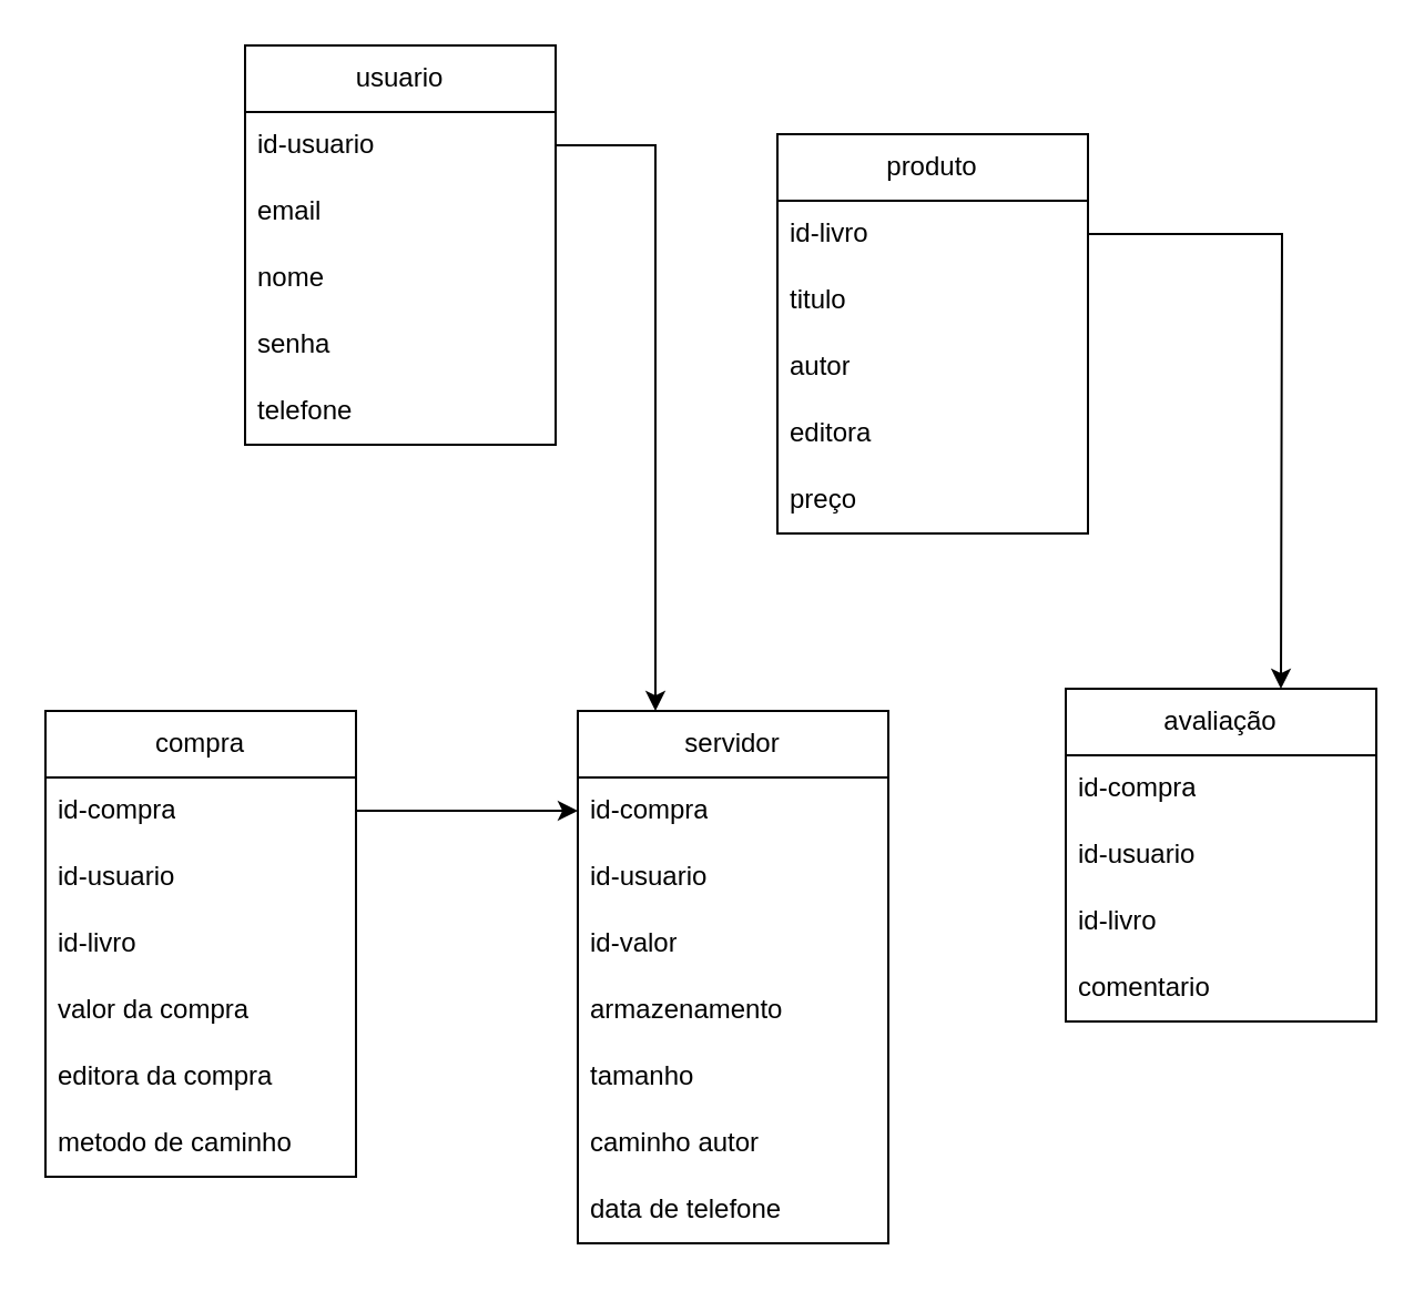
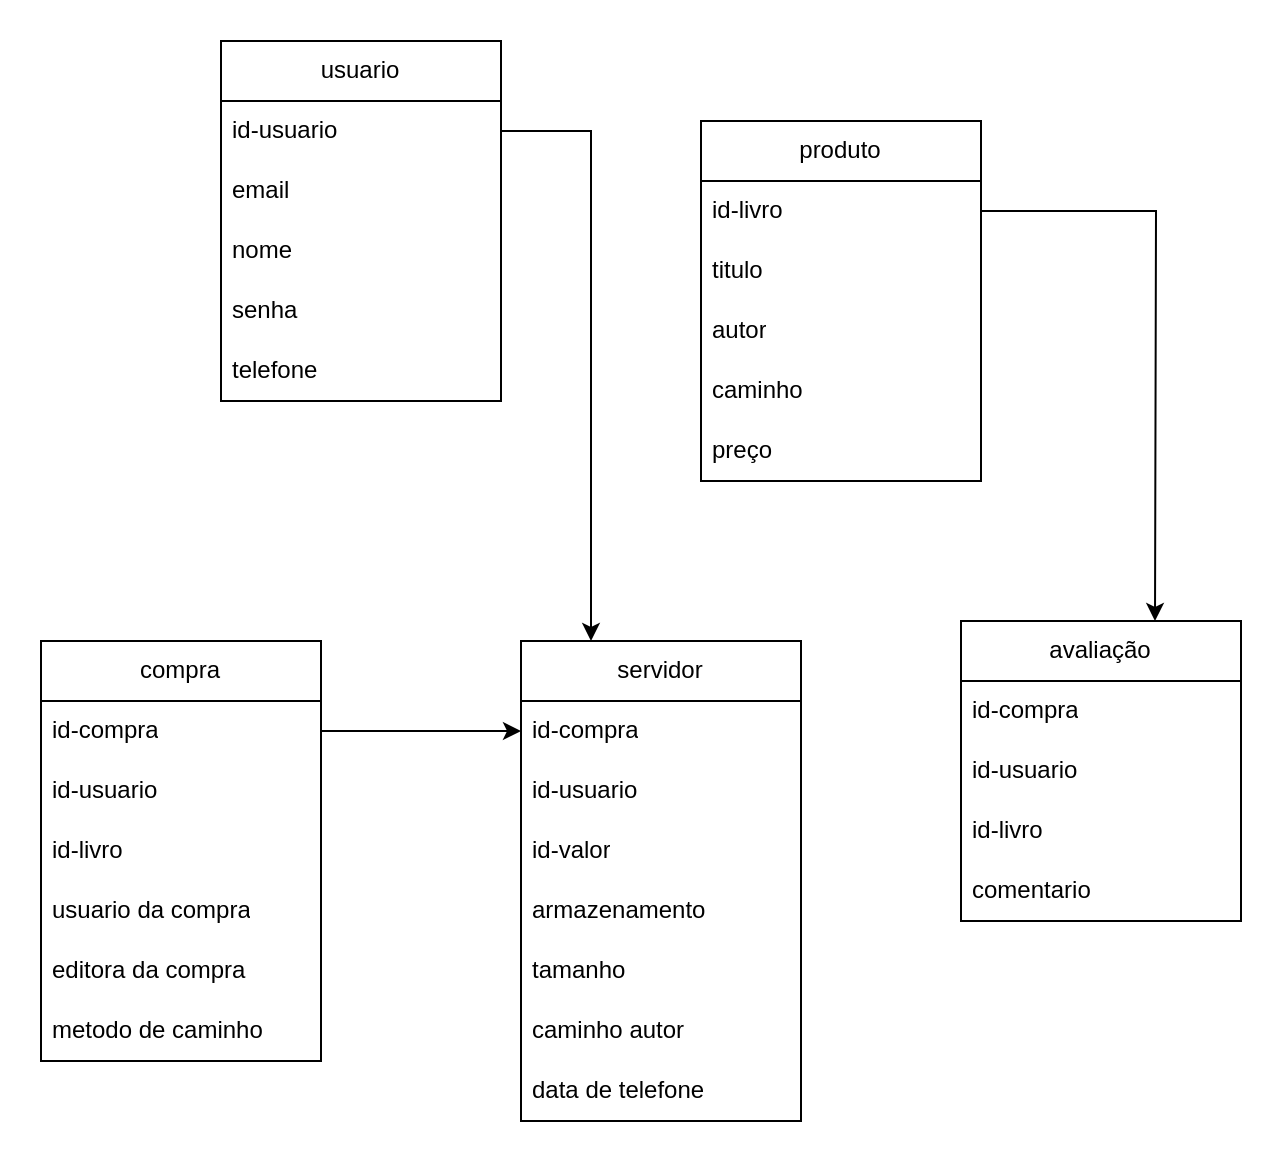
- <mxCell id="19" value="editora" style="text;strokeColor=none;fillColor=none;align=left;verticalAlign=middle;spacingLeft=4;spacingRight=4;overflow=hidden;points=[[0,0.5],[1,0.5]];portConstraint=eastwest;rotatable=0;whiteSpace=wrap;html=1;" vertex="1" parent="15"><mxGeometry y="120" width="140" height="30" as="geometry" /></mxCell>
+ <mxCell id="19" value="caminho" style="text;strokeColor=none;fillColor=none;align=left;verticalAlign=middle;spacingLeft=4;spacingRight=4;overflow=hidden;points=[[0,0.5],[1,0.5]];portConstraint=eastwest;rotatable=0;whiteSpace=wrap;html=1;" vertex="1" parent="15"><mxGeometry y="120" width="140" height="30" as="geometry" /></mxCell>
- <mxCell id="12" value="valor da compra" style="text;strokeColor=none;fillColor=none;align=left;verticalAlign=middle;spacingLeft=4;spacingRight=4;overflow=hidden;points=[[0,0.5],[1,0.5]];portConstraint=eastwest;rotatable=0;whiteSpace=wrap;html=1;" vertex="1" parent="8"><mxGeometry y="120" width="140" height="30" as="geometry" /></mxCell>
+ <mxCell id="12" value="usuario da compra" style="text;strokeColor=none;fillColor=none;align=left;verticalAlign=middle;spacingLeft=4;spacingRight=4;overflow=hidden;points=[[0,0.5],[1,0.5]];portConstraint=eastwest;rotatable=0;whiteSpace=wrap;html=1;" vertex="1" parent="8"><mxGeometry y="120" width="140" height="30" as="geometry" /></mxCell>
